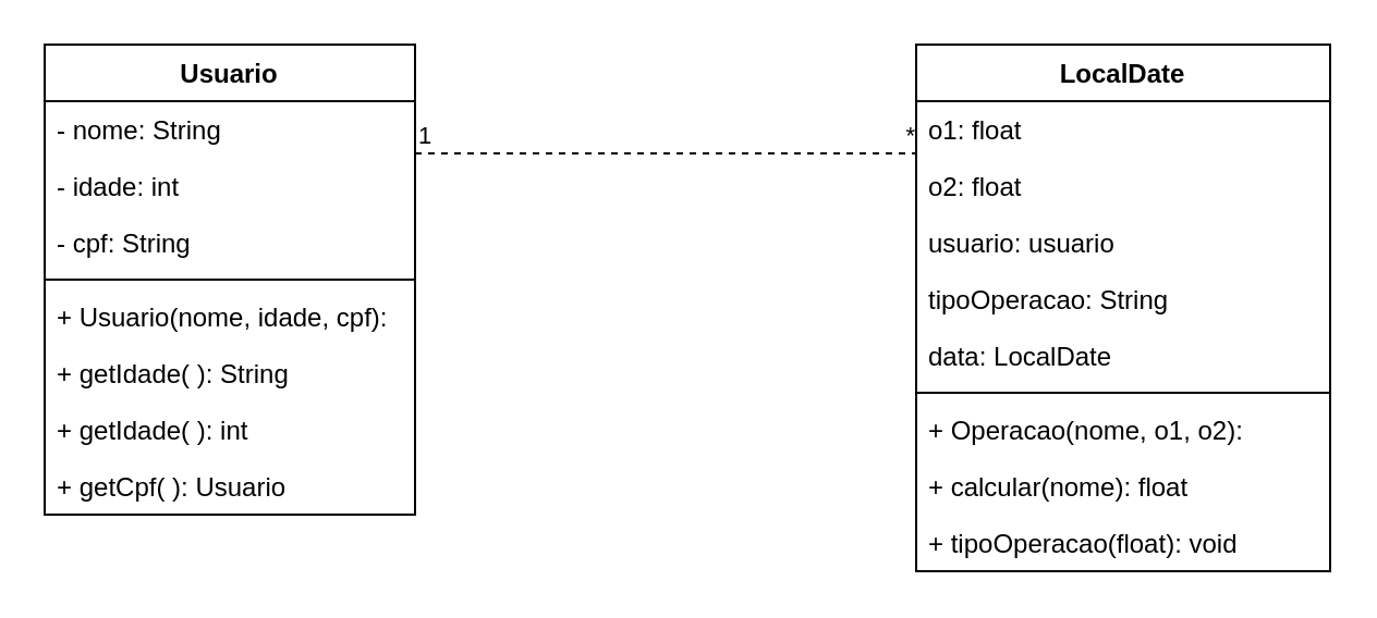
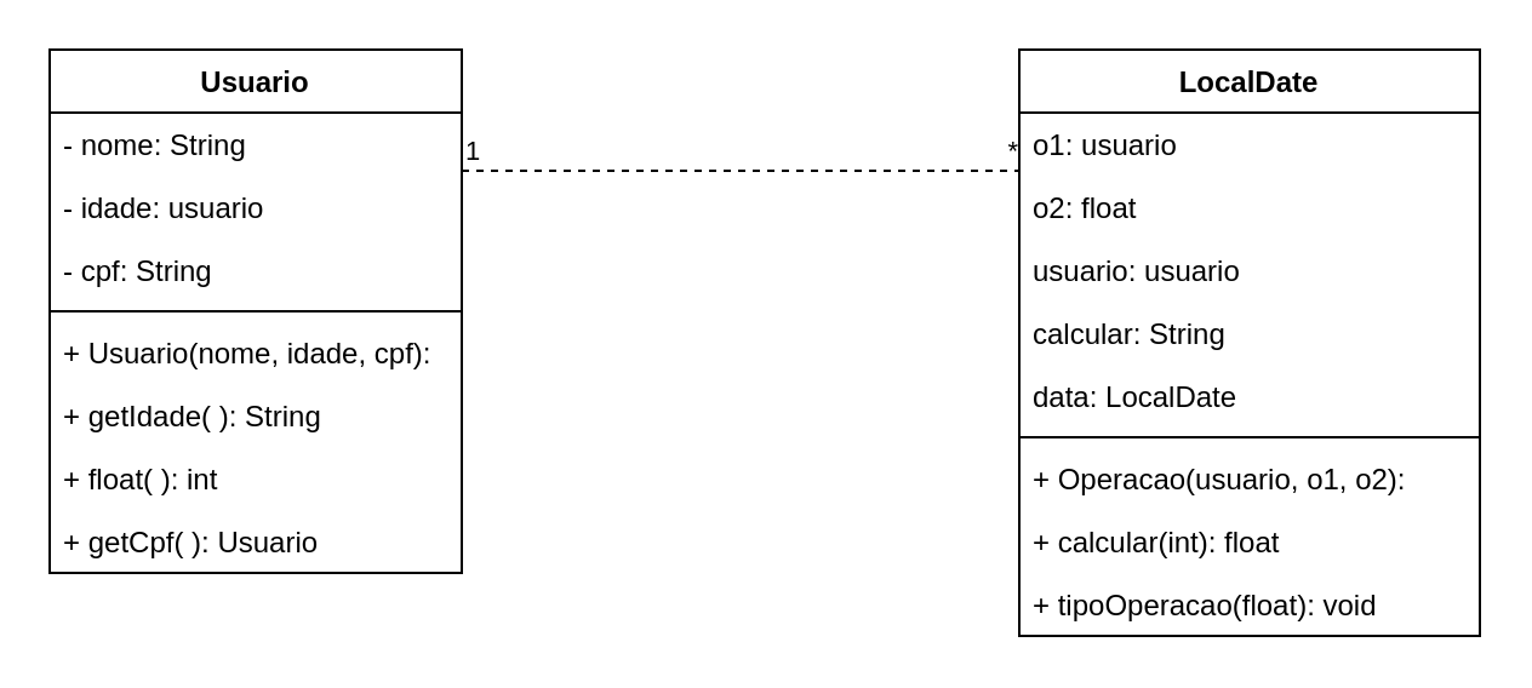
- <mxCell id="12" value="o1: float" style="text;strokeColor=none;fillColor=none;align=left;verticalAlign=top;spacingLeft=4;spacingRight=4;overflow=hidden;rotatable=0;points=[[0,0.5],[1,0.5]];portConstraint=eastwest;whiteSpace=wrap;html=1;" vertex="1" parent="11"><mxGeometry y="26" width="190" height="26" as="geometry" /></mxCell>
+ <mxCell id="12" value="o1: usuario" style="text;strokeColor=none;fillColor=none;align=left;verticalAlign=top;spacingLeft=4;spacingRight=4;overflow=hidden;rotatable=0;points=[[0,0.5],[1,0.5]];portConstraint=eastwest;whiteSpace=wrap;html=1;" vertex="1" parent="11"><mxGeometry y="26" width="190" height="26" as="geometry" /></mxCell>
- <mxCell id="4" value="- idade: int&lt;div&gt;&lt;br&gt;&lt;/div&gt;" style="text;strokeColor=none;fillColor=none;align=left;verticalAlign=top;spacingLeft=4;spacingRight=4;overflow=hidden;rotatable=0;points=[[0,0.5],[1,0.5]];portConstraint=eastwest;whiteSpace=wrap;html=1;" vertex="1" parent="2"><mxGeometry y="52" width="170" height="26" as="geometry" /></mxCell>
+ <mxCell id="4" value="- idade: usuario&lt;div&gt;&lt;br&gt;&lt;/div&gt;" style="text;strokeColor=none;fillColor=none;align=left;verticalAlign=top;spacingLeft=4;spacingRight=4;overflow=hidden;rotatable=0;points=[[0,0.5],[1,0.5]];portConstraint=eastwest;whiteSpace=wrap;html=1;" vertex="1" parent="2"><mxGeometry y="52" width="170" height="26" as="geometry" /></mxCell>
- <mxCell id="15" value="tipoOperacao: String" style="text;strokeColor=none;fillColor=none;align=left;verticalAlign=top;spacingLeft=4;spacingRight=4;overflow=hidden;rotatable=0;points=[[0,0.5],[1,0.5]];portConstraint=eastwest;whiteSpace=wrap;html=1;" vertex="1" parent="11"><mxGeometry y="104" width="190" height="26" as="geometry" /></mxCell>
+ <mxCell id="15" value="calcular: String" style="text;strokeColor=none;fillColor=none;align=left;verticalAlign=top;spacingLeft=4;spacingRight=4;overflow=hidden;rotatable=0;points=[[0,0.5],[1,0.5]];portConstraint=eastwest;whiteSpace=wrap;html=1;" vertex="1" parent="11"><mxGeometry y="104" width="190" height="26" as="geometry" /></mxCell>
- <mxCell id="9" value="+ getIdade( ): int" style="text;strokeColor=none;fillColor=none;align=left;verticalAlign=top;spacingLeft=4;spacingRight=4;overflow=hidden;rotatable=0;points=[[0,0.5],[1,0.5]];portConstraint=eastwest;whiteSpace=wrap;html=1;" vertex="1" parent="2"><mxGeometry y="164" width="170" height="26" as="geometry" /></mxCell>
+ <mxCell id="9" value="+ float( ): int" style="text;strokeColor=none;fillColor=none;align=left;verticalAlign=top;spacingLeft=4;spacingRight=4;overflow=hidden;rotatable=0;points=[[0,0.5],[1,0.5]];portConstraint=eastwest;whiteSpace=wrap;html=1;" vertex="1" parent="2"><mxGeometry y="164" width="170" height="26" as="geometry" /></mxCell>
- <mxCell id="18" value="+ Operacao(nome, o1, o2):" style="text;strokeColor=none;fillColor=none;align=left;verticalAlign=top;spacingLeft=4;spacingRight=4;overflow=hidden;rotatable=0;points=[[0,0.5],[1,0.5]];portConstraint=eastwest;whiteSpace=wrap;html=1;" vertex="1" parent="11"><mxGeometry y="164" width="190" height="26" as="geometry" /></mxCell>
+ <mxCell id="18" value="+ Operacao(usuario, o1, o2):" style="text;strokeColor=none;fillColor=none;align=left;verticalAlign=top;spacingLeft=4;spacingRight=4;overflow=hidden;rotatable=0;points=[[0,0.5],[1,0.5]];portConstraint=eastwest;whiteSpace=wrap;html=1;" vertex="1" parent="11"><mxGeometry y="164" width="190" height="26" as="geometry" /></mxCell>
- <mxCell id="19" value="+ calcular(nome): float" style="text;strokeColor=none;fillColor=none;align=left;verticalAlign=top;spacingLeft=4;spacingRight=4;overflow=hidden;rotatable=0;points=[[0,0.5],[1,0.5]];portConstraint=eastwest;whiteSpace=wrap;html=1;" vertex="1" parent="11"><mxGeometry y="190" width="190" height="26" as="geometry" /></mxCell>
+ <mxCell id="19" value="+ calcular(int): float" style="text;strokeColor=none;fillColor=none;align=left;verticalAlign=top;spacingLeft=4;spacingRight=4;overflow=hidden;rotatable=0;points=[[0,0.5],[1,0.5]];portConstraint=eastwest;whiteSpace=wrap;html=1;" vertex="1" parent="11"><mxGeometry y="190" width="190" height="26" as="geometry" /></mxCell>
